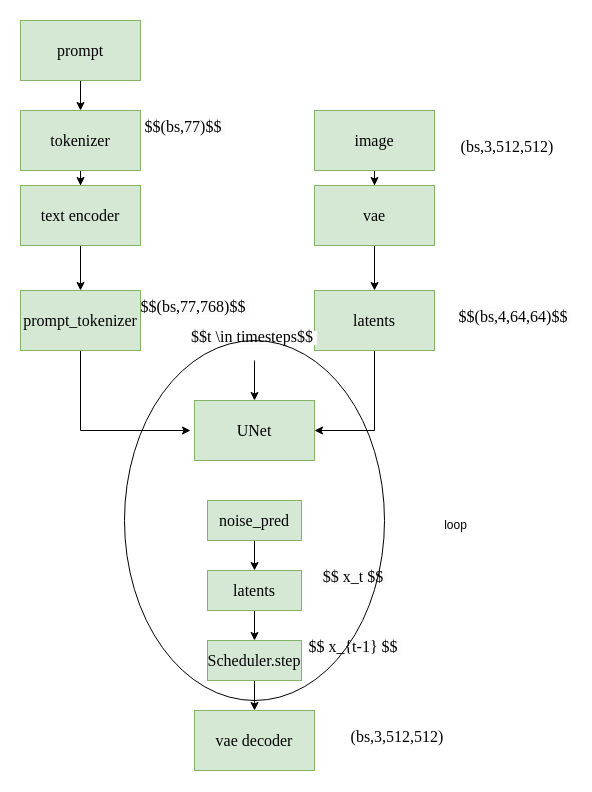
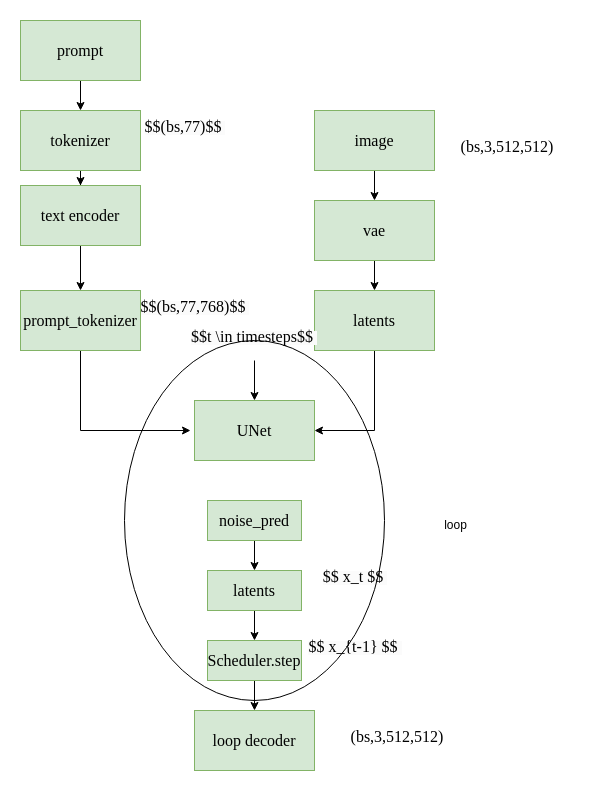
- <mxCell id="13" value="&lt;font style=&quot;font-size: 16px;&quot; face=&quot;Times New Roman&quot;&gt;vae&lt;/font&gt;" style="rounded=0;whiteSpace=wrap;html=1;fillColor=#d5e8d4;strokeColor=#82b366;" vertex="1" parent="1"><mxGeometry x="314" y="185" width="120" height="60" as="geometry" /></mxCell>
+ <mxCell id="13" value="&lt;font style=&quot;font-size: 16px;&quot; face=&quot;Times New Roman&quot;&gt;vae&lt;/font&gt;" style="rounded=0;whiteSpace=wrap;html=1;fillColor=#d5e8d4;strokeColor=#82b366;" vertex="1" parent="1"><mxGeometry x="314" y="200" width="120" height="60" as="geometry" /></mxCell>
- <mxCell id="14" value="&lt;span style=&quot;color: rgb(0, 0, 0); font-style: normal; font-variant-ligatures: normal; font-variant-caps: normal; font-weight: 400; letter-spacing: normal; orphans: 2; text-indent: 0px; text-transform: none; widows: 2; word-spacing: 0px; -webkit-text-stroke-width: 0px; white-space: nowrap; background-color: rgb(251, 251, 251); text-decoration-thickness: initial; text-decoration-style: initial; text-decoration-color: initial; float: none; display: inline !important;&quot;&gt;&lt;font style=&quot;font-size: 16px;&quot; face=&quot;Times New Roman&quot;&gt;$$(bs,4,64,64)$$&amp;nbsp;&lt;/font&gt;&lt;/span&gt;" style="text;whiteSpace=wrap;html=1;align=center;" vertex="1" parent="1"><mxGeometry x="460" y="300" width="110" height="40" as="geometry" /></mxCell>
- <mxCell id="32" value="vae decoder" style="rounded=0;whiteSpace=wrap;fillColor=#d5e8d4;strokeColor=#82b366;fontFamily=Times New Roman;fontSize=16;" vertex="1" parent="1"><mxGeometry x="194" y="710" width="120" height="60" as="geometry" /></mxCell>
+ <mxCell id="32" value="loop decoder" style="rounded=0;whiteSpace=wrap;fillColor=#d5e8d4;strokeColor=#82b366;fontFamily=Times New Roman;fontSize=16;" vertex="1" parent="1"><mxGeometry x="194" y="710" width="120" height="60" as="geometry" /></mxCell>
